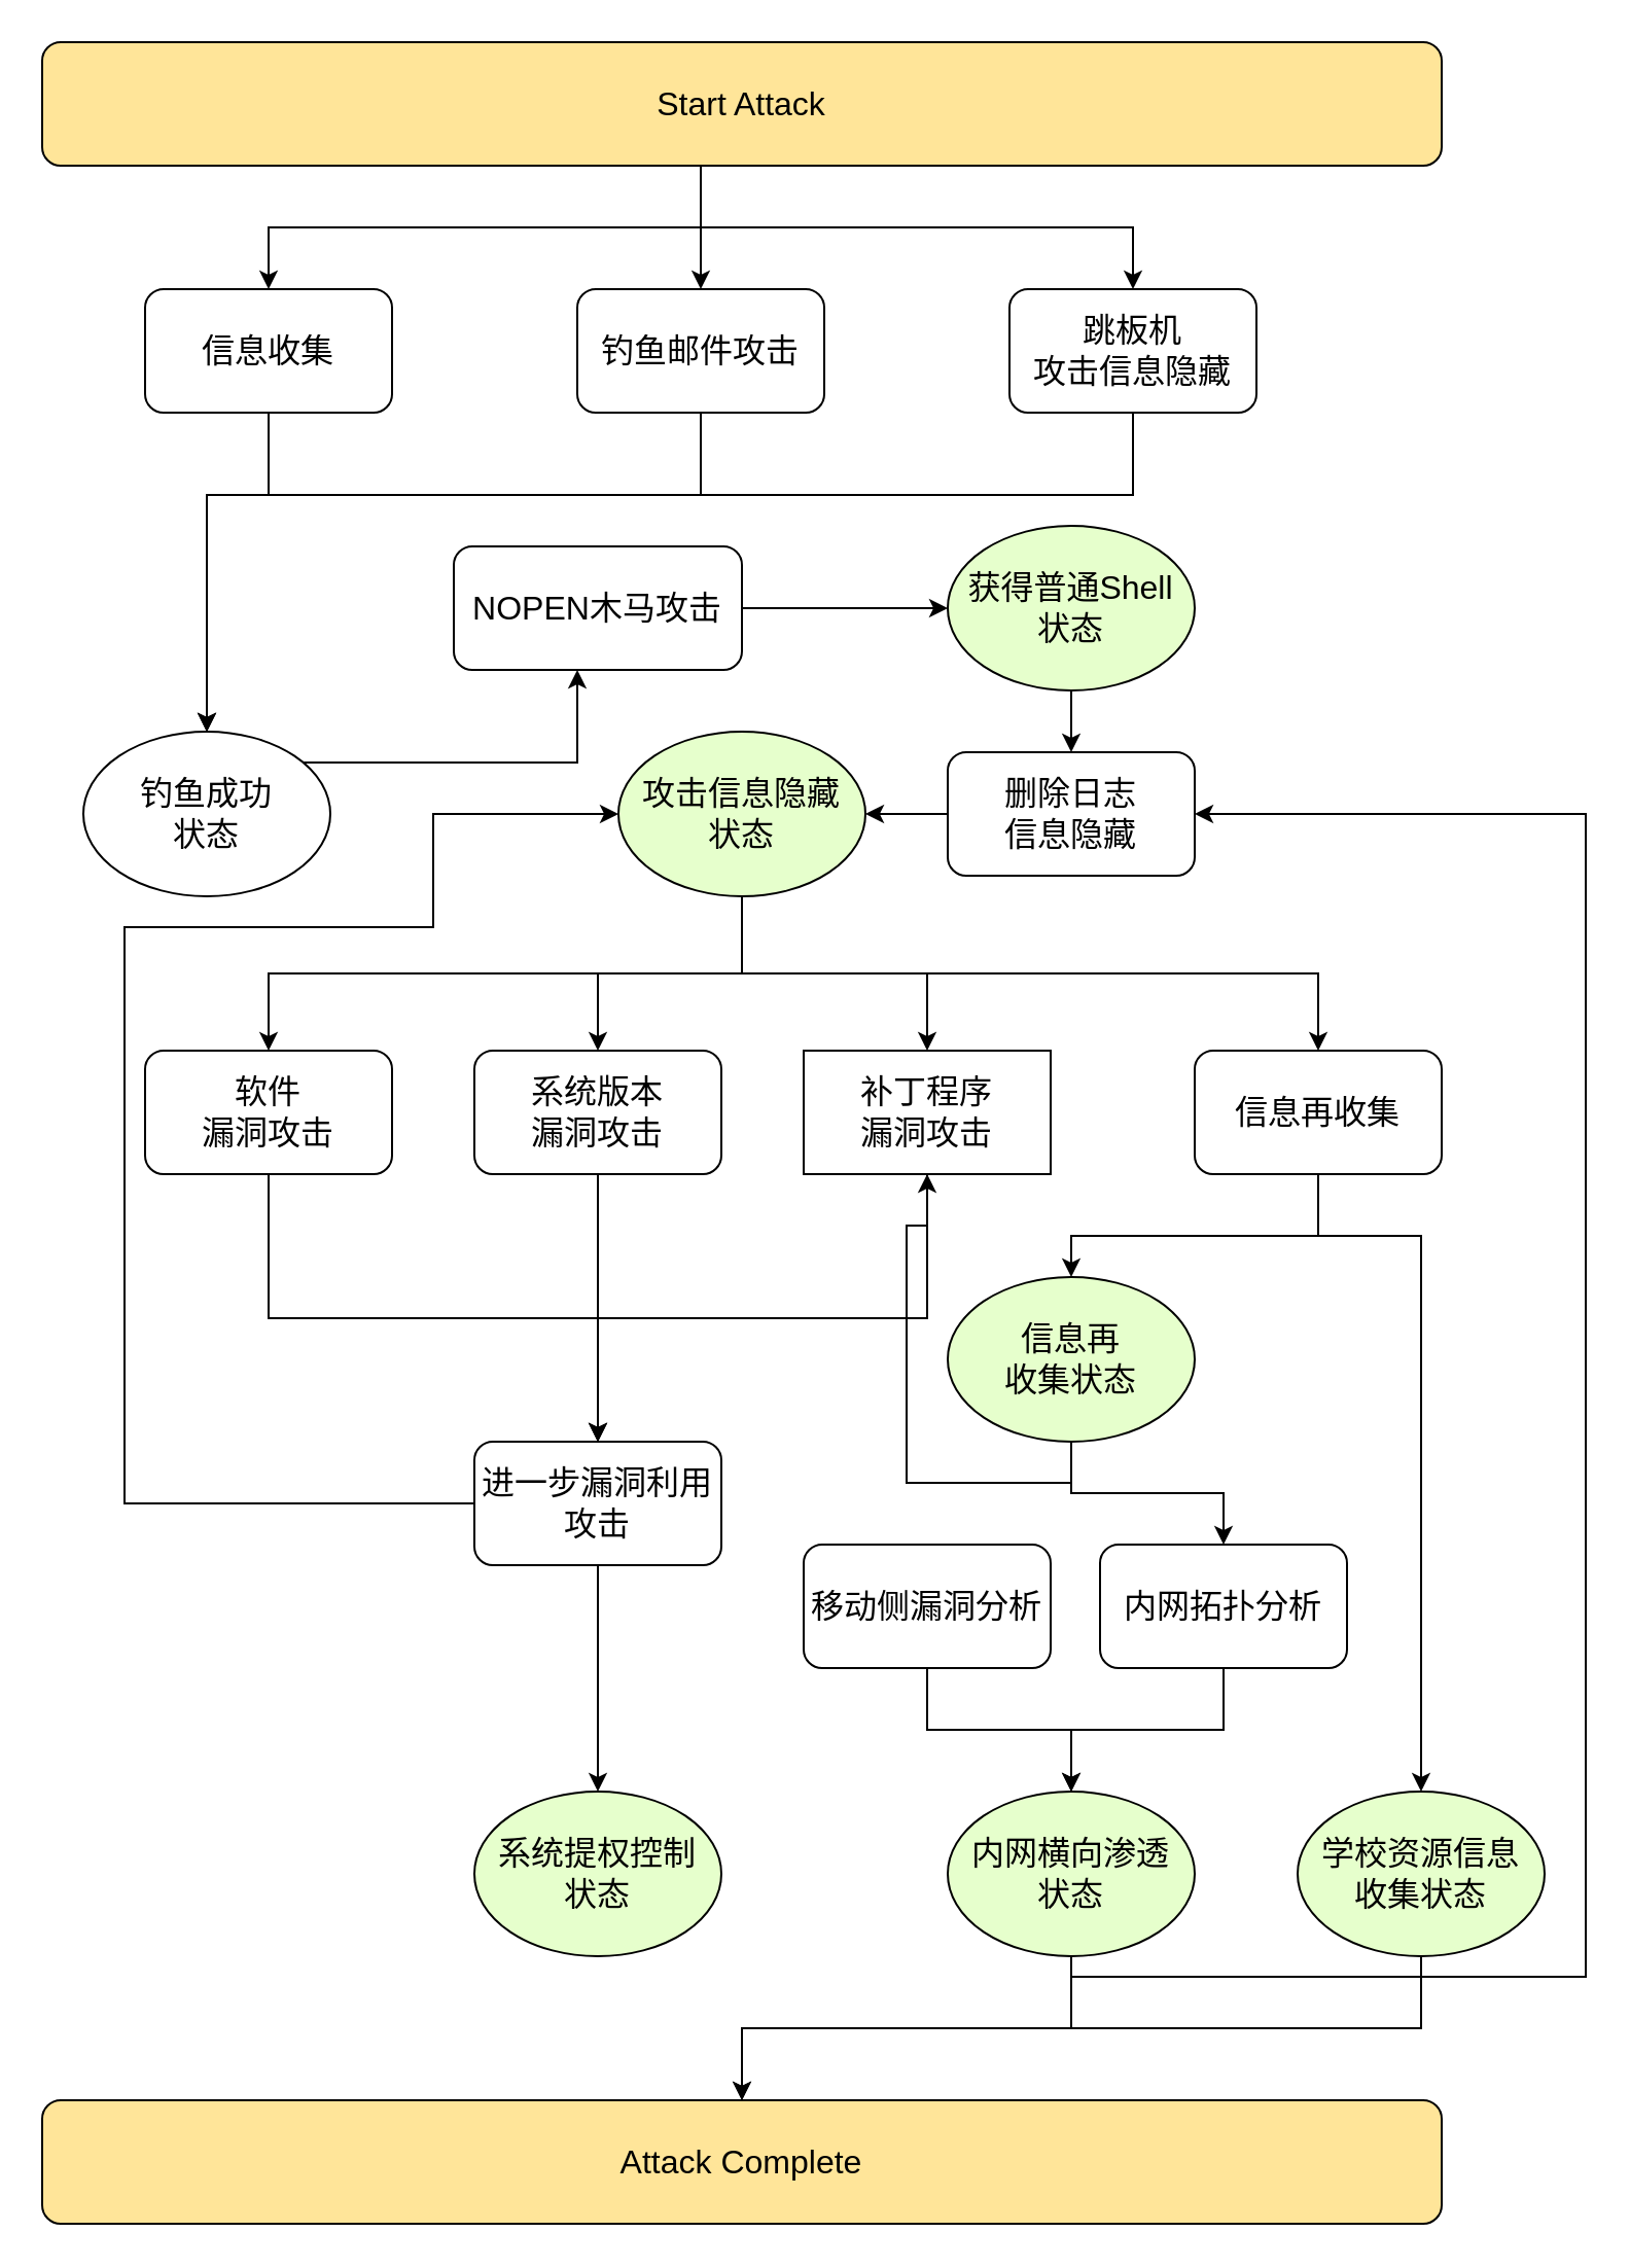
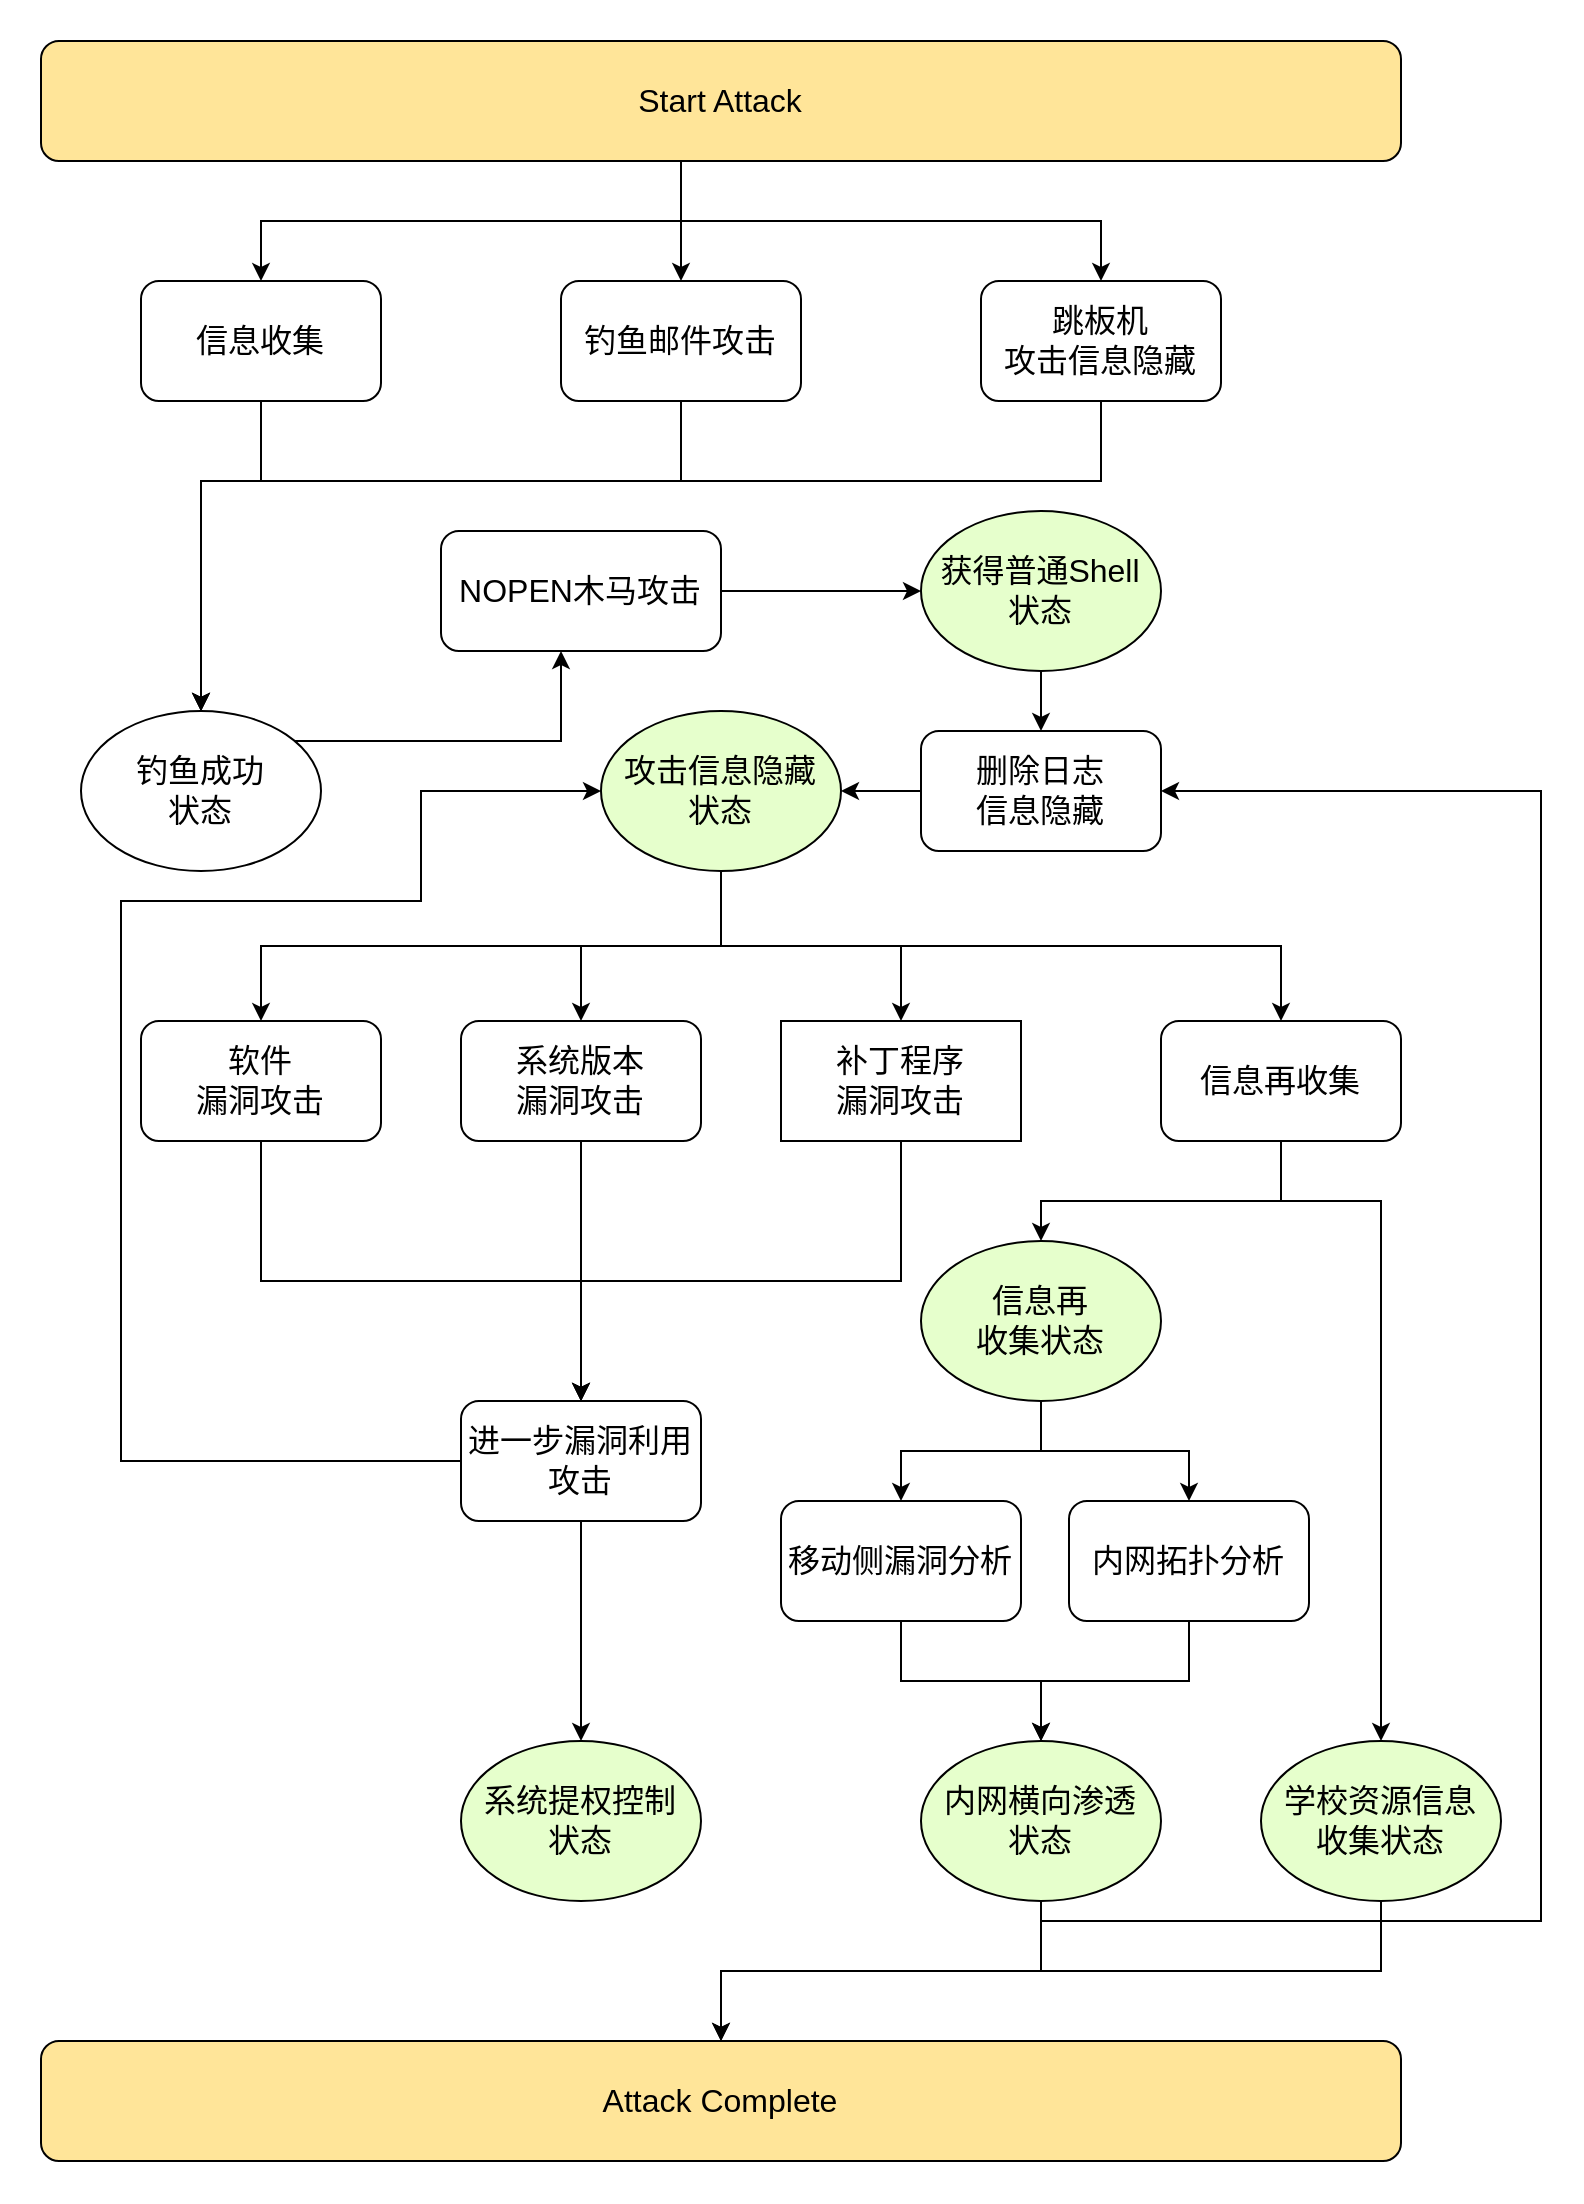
- <mxCell id="4" style="edgeStyle=orthogonalEdgeStyle;rounded=0;orthogonalLoop=1;jettySize=auto;html=1;exitX=0.5;exitY=1;exitDx=0;exitDy=0;" edge="1" parent="1" source="6" target="26"><mxGeometry relative="1" as="geometry" /></mxCell>
+ <mxCell id="4" style="edgeStyle=orthogonalEdgeStyle;rounded=0;orthogonalLoop=1;jettySize=auto;html=1;exitX=0.5;exitY=1;exitDx=0;exitDy=0;entryX=0.5;entryY=0;entryDx=0;entryDy=0;" edge="1" parent="1" source="6" target="44"><mxGeometry relative="1" as="geometry" /></mxCell>
